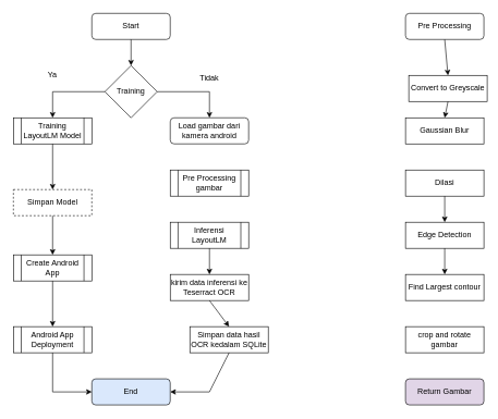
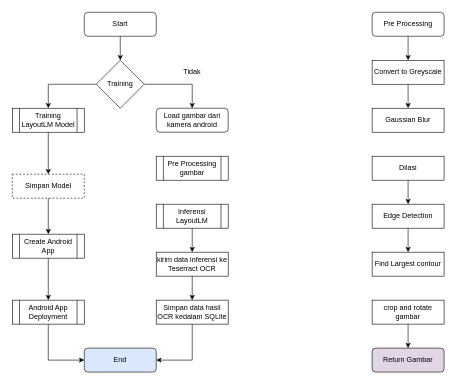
- <mxCell id="37" value="Ya" style="text;html=1;strokeColor=none;fillColor=none;align=center;verticalAlign=middle;whiteSpace=wrap;rounded=0;" vertex="1" parent="1"><mxGeometry x="50" y="100" width="60" height="30" as="geometry" /></mxCell>
- <mxCell id="4" value="Convert to Greyscale" style="rounded=0;whiteSpace=wrap;html=1;" vertex="1" parent="1"><mxGeometry x="625" y="115" width="120" height="40" as="geometry" /></mxCell>
+ <mxCell id="4" value="Convert to Greyscale" style="rounded=0;whiteSpace=wrap;html=1;" vertex="1" parent="1"><mxGeometry x="620" y="100" width="120" height="40" as="geometry" /></mxCell>
- <mxCell id="16" value="Simpan data hasil OCR kedalam SQLite" style="rounded=0;whiteSpace=wrap;html=1;" vertex="1" parent="1"><mxGeometry x="290" y="500" width="120" height="40" as="geometry" /></mxCell>
+ <mxCell id="16" value="Simpan data hasil OCR kedalam SQLite" style="rounded=0;whiteSpace=wrap;html=1;" vertex="1" parent="1"><mxGeometry x="260" y="500" width="120" height="40" as="geometry" /></mxCell>
+ <mxCell id="36" value="" style="endArrow=classic;html=1;rounded=0;exitX=0.5;exitY=1;exitDx=0;exitDy=0;entryX=0.5;entryY=0;entryDx=0;entryDy=0;" edge="1" parent="1" source="10" target="11"><mxGeometry width="50" height="50" relative="1" as="geometry"><mxPoint x="700" y="400" as="sourcePoint" /><mxPoint x="700" y="440" as="targetPoint" /></mxGeometry></mxCell>
